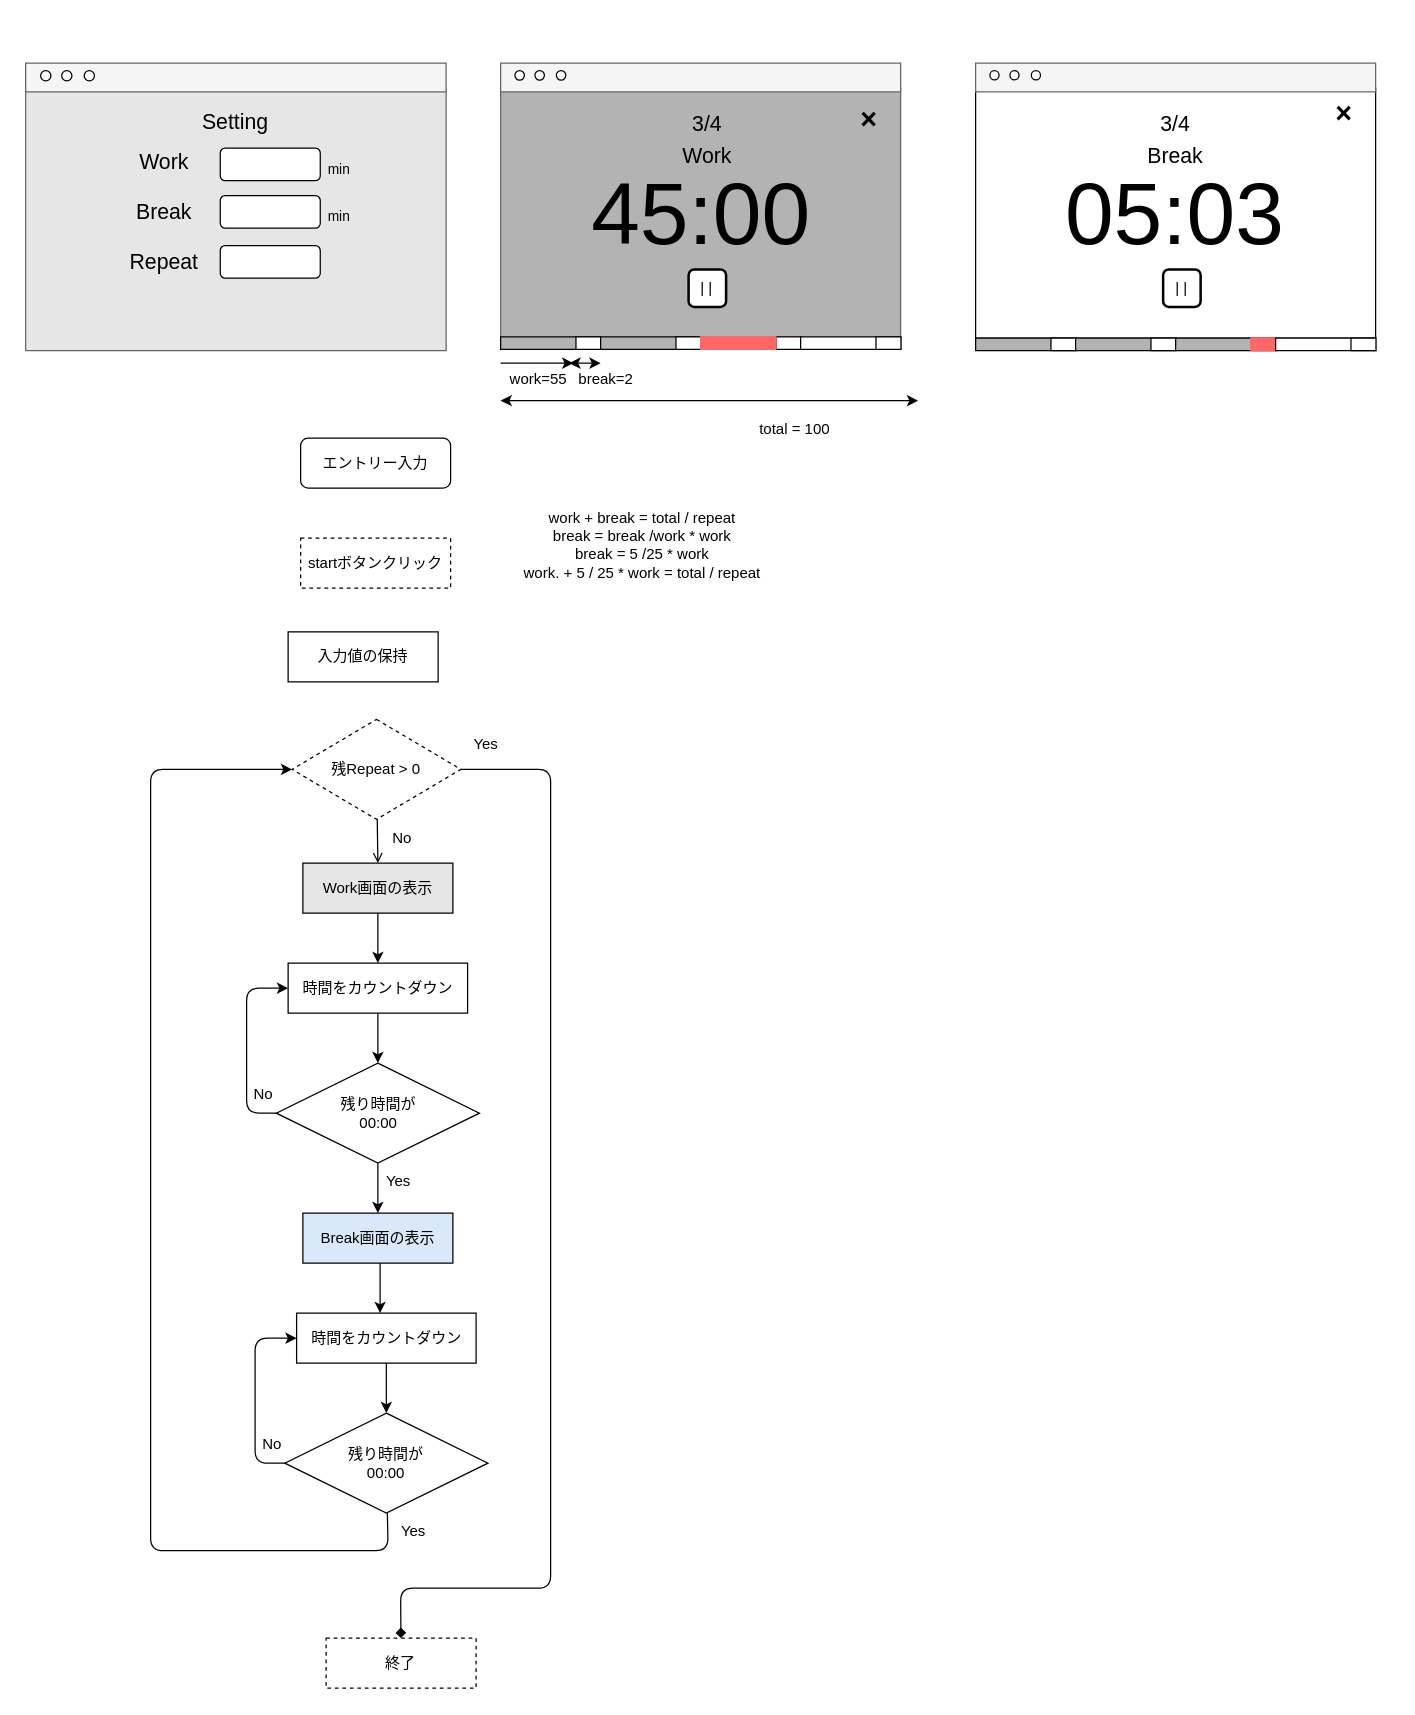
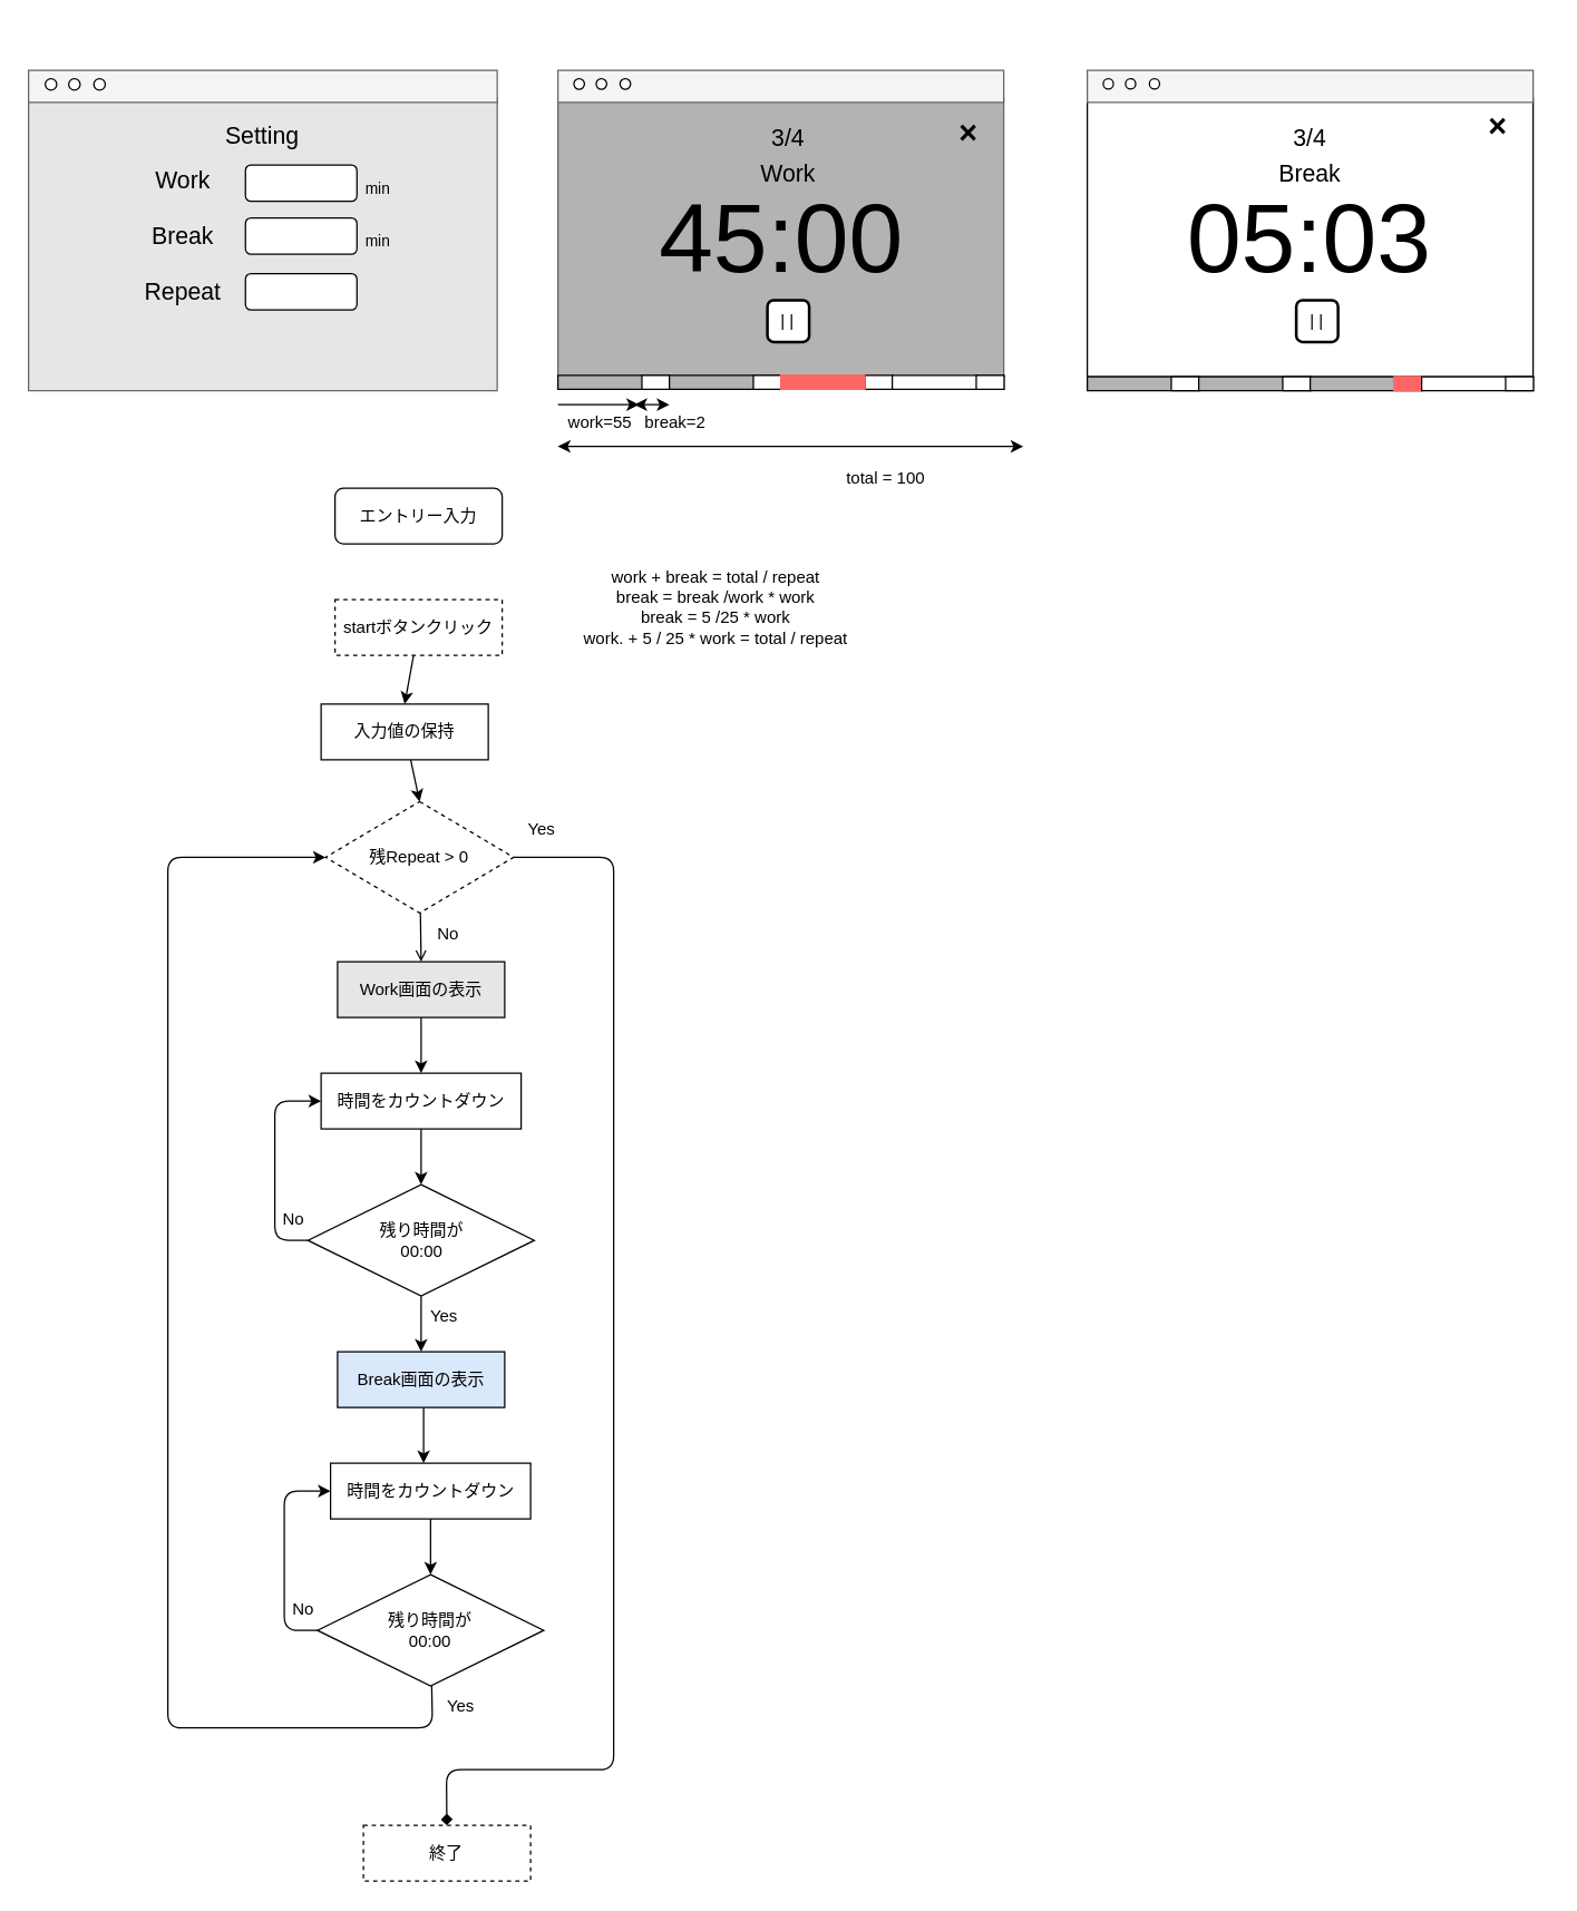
+ <mxCell id="71" style="edgeStyle=none;html=1;entryX=0.5;entryY=0;entryDx=0;entryDy=0;" edge="1" parent="1" source="72" target="74"><mxGeometry relative="1" as="geometry" /></mxCell>
+ <mxCell id="73" style="edgeStyle=none;html=1;entryX=0.5;entryY=0;entryDx=0;entryDy=0;" edge="1" parent="1" source="74" target="96"><mxGeometry relative="1" as="geometry" /></mxCell>
